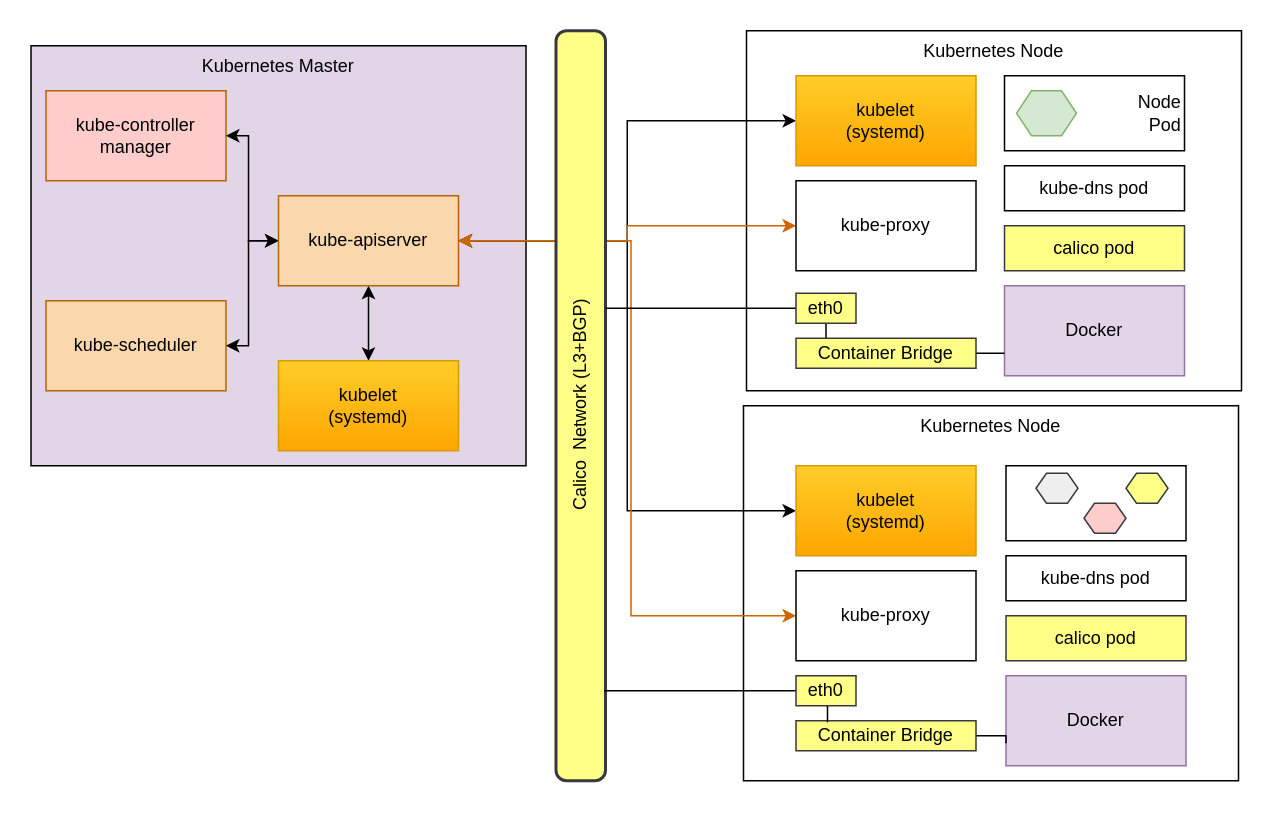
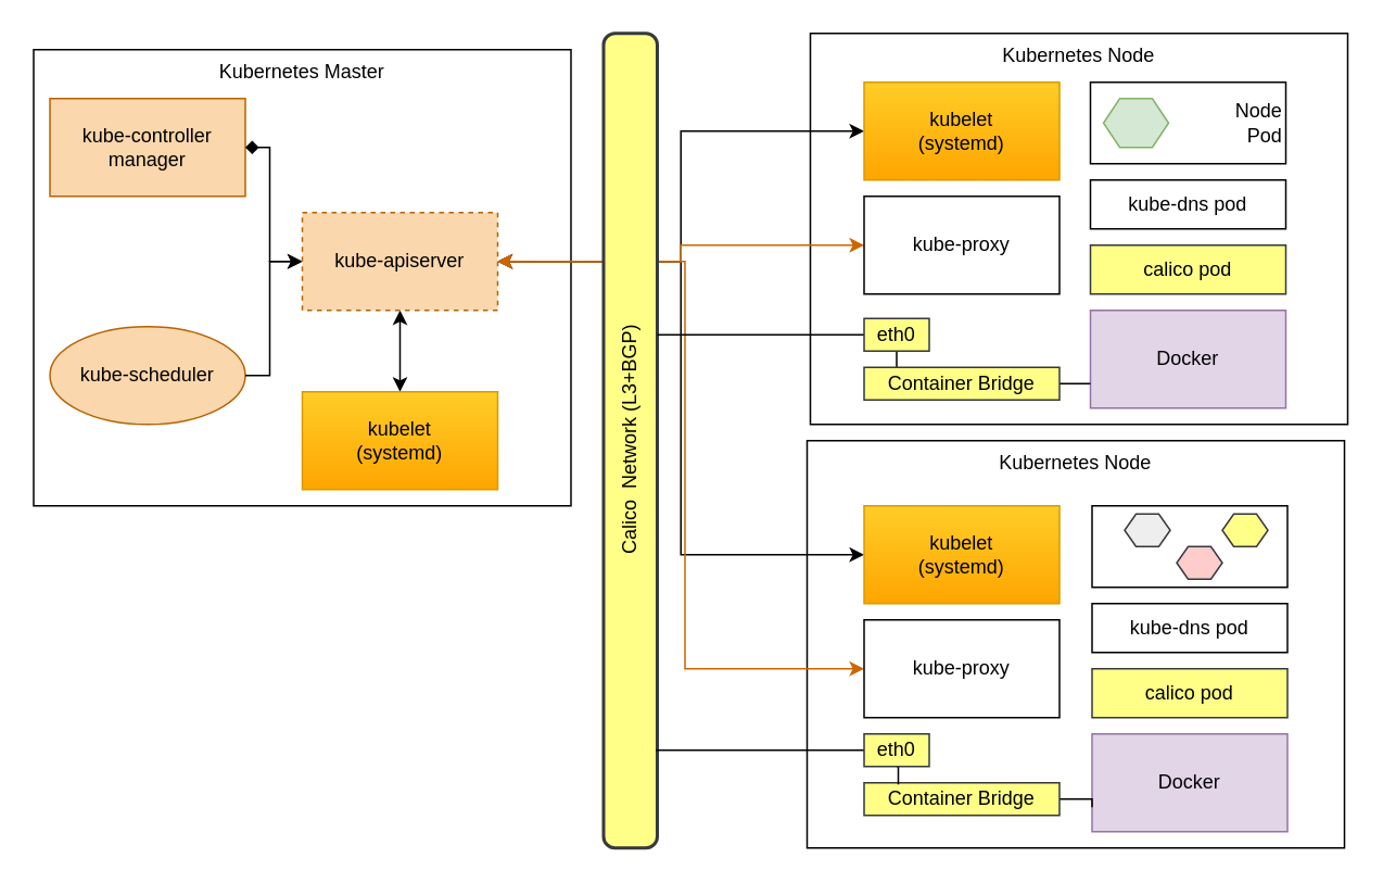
- <mxCell id="2" value="Kubernetes Master" style="rounded=0;whiteSpace=wrap;html=1;verticalAlign=top;fillColor=#e1d5e7;" vertex="1" parent="1"><mxGeometry x="20" y="30" width="330" height="280" as="geometry" /></mxCell>
+ <mxCell id="2" value="Kubernetes Master" style="rounded=0;whiteSpace=wrap;html=1;verticalAlign=top;" vertex="1" parent="1"><mxGeometry x="20" y="30" width="330" height="280" as="geometry" /></mxCell>
- <mxCell id="6" value="&lt;div&gt;kube-controller&lt;/div&gt;&lt;div&gt;manager&lt;br&gt;&lt;/div&gt;" style="rounded=0;whiteSpace=wrap;html=1;fillColor=#ffcccc;strokeColor=#b46504;" vertex="1" parent="1"><mxGeometry x="30" y="60" width="120" height="60" as="geometry" /></mxCell>
+ <mxCell id="6" value="&lt;div&gt;kube-controller&lt;/div&gt;&lt;div&gt;manager&lt;br&gt;&lt;/div&gt;" style="rounded=0;whiteSpace=wrap;html=1;fillColor=#fad7ac;strokeColor=#b46504;" vertex="1" parent="1"><mxGeometry x="30" y="60" width="120" height="60" as="geometry" /></mxCell>
- <mxCell id="10" style="edgeStyle=orthogonalEdgeStyle;rounded=0;orthogonalLoop=1;jettySize=auto;html=1;exitX=0;exitY=0.5;exitDx=0;exitDy=0;entryX=1;entryY=0.5;entryDx=0;entryDy=0;startArrow=classic;startFill=1;strokeColor=#000000;" edge="1" parent="1" source="13" target="6"><mxGeometry relative="1" as="geometry"><Array as="points"><mxPoint x="165" y="160" /><mxPoint x="165" y="90" /></Array></mxGeometry></mxCell>
+ <mxCell id="10" style="edgeStyle=orthogonalEdgeStyle;rounded=0;orthogonalLoop=1;jettySize=auto;html=1;exitX=0;exitY=0.5;exitDx=0;exitDy=0;entryX=1;entryY=0.5;entryDx=0;entryDy=0;startArrow=classic;startFill=1;strokeColor=#000000;endArrow=diamond;" edge="1" parent="1" source="13" target="6"><mxGeometry relative="1" as="geometry"><Array as="points"><mxPoint x="165" y="160" /><mxPoint x="165" y="90" /></Array></mxGeometry></mxCell>
- <mxCell id="13" value="kube-apiserver" style="rounded=0;whiteSpace=wrap;html=1;fillColor=#fad7ac;strokeColor=#b46504;" vertex="1" parent="1"><mxGeometry x="185" y="130" width="120" height="60" as="geometry" /></mxCell>
+ <mxCell id="13" value="kube-apiserver" style="rounded=0;whiteSpace=wrap;html=1;fillColor=#fad7ac;strokeColor=#b46504;dashed=1;" vertex="1" parent="1"><mxGeometry x="185" y="130" width="120" height="60" as="geometry" /></mxCell>
- <mxCell id="5" value="kube-scheduler" style="rounded=0;whiteSpace=wrap;html=1;fillColor=#fad7ac;strokeColor=#b46504;" vertex="1" parent="1"><mxGeometry x="30" y="200" width="120" height="60" as="geometry" /></mxCell>
+ <mxCell id="5" value="kube-scheduler" style="ellipse;whiteSpace=wrap;html=1;fillColor=#fad7ac;strokeColor=#b46504;" vertex="1" parent="1"><mxGeometry x="30" y="200" width="120" height="60" as="geometry" /></mxCell>
- <mxCell id="11" style="edgeStyle=orthogonalEdgeStyle;rounded=0;orthogonalLoop=1;jettySize=auto;html=1;exitX=0;exitY=0.5;exitDx=0;exitDy=0;entryX=1;entryY=0.5;entryDx=0;entryDy=0;startArrow=classic;startFill=1;strokeColor=#000000;" edge="1" parent="1" source="13" target="5"><mxGeometry relative="1" as="geometry"><Array as="points"><mxPoint x="165" y="160" /><mxPoint x="165" y="230" /></Array></mxGeometry></mxCell>
+ <mxCell id="11" style="edgeStyle=orthogonalEdgeStyle;rounded=0;orthogonalLoop=1;jettySize=auto;html=1;exitX=0;exitY=0.5;exitDx=0;exitDy=0;entryX=1;entryY=0.5;entryDx=0;entryDy=0;startArrow=classic;startFill=1;strokeColor=#000000;endArrow=none;" edge="1" parent="1" source="13" target="5"><mxGeometry relative="1" as="geometry"><Array as="points"><mxPoint x="165" y="160" /><mxPoint x="165" y="230" /></Array></mxGeometry></mxCell>
